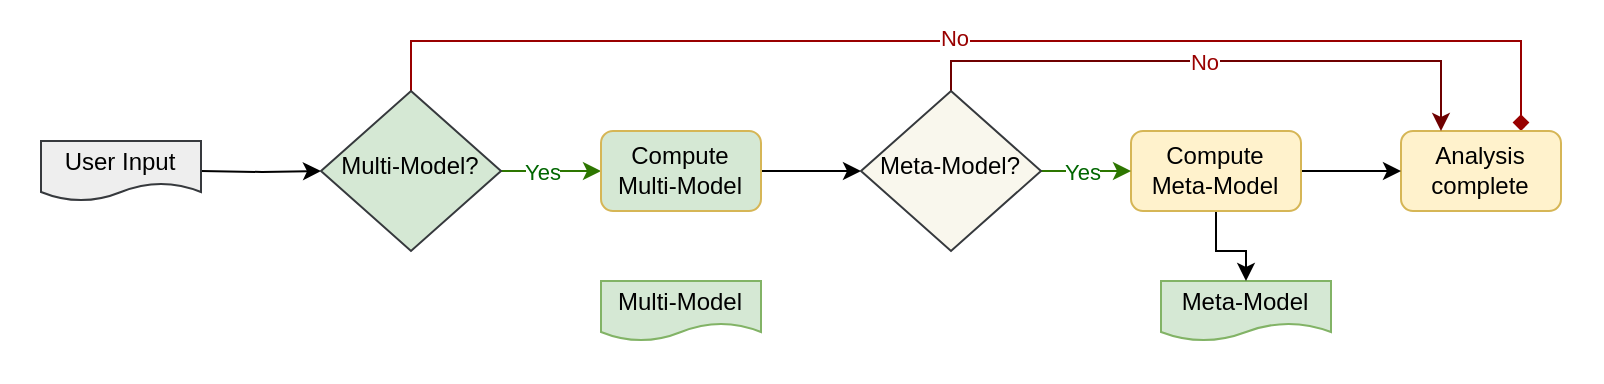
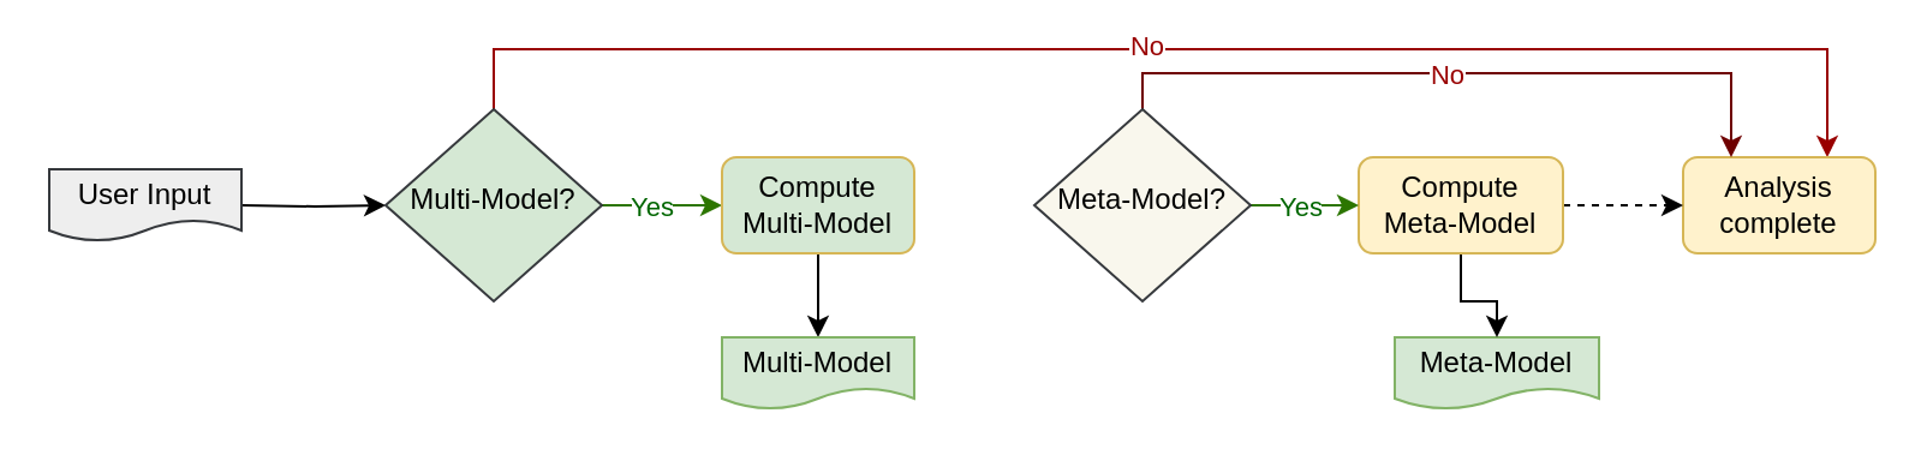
- <mxCell id="5" style="edgeStyle=orthogonalEdgeStyle;rounded=0;orthogonalLoop=1;jettySize=auto;html=1;entryX=0.75;entryY=0;entryDx=0;entryDy=0;fillColor=#a20025;strokeColor=#990000;endArrow=diamond;" edge="1" parent="1" source="7" target="8"><mxGeometry relative="1" as="geometry"><Array as="points"><mxPoint x="205" y="20" /><mxPoint x="760" y="20" /></Array></mxGeometry></mxCell>
+ <mxCell id="5" style="edgeStyle=orthogonalEdgeStyle;rounded=0;orthogonalLoop=1;jettySize=auto;html=1;entryX=0.75;entryY=0;entryDx=0;entryDy=0;fillColor=#a20025;strokeColor=#990000;" edge="1" parent="1" source="7" target="8"><mxGeometry relative="1" as="geometry"><Array as="points"><mxPoint x="205" y="20" /><mxPoint x="760" y="20" /></Array></mxGeometry></mxCell>
- <mxCell id="9" style="edgeStyle=orthogonalEdgeStyle;rounded=0;orthogonalLoop=1;jettySize=auto;html=1;entryX=0;entryY=0.5;entryDx=0;entryDy=0;" edge="1" parent="1" source="10" target="21"><mxGeometry relative="1" as="geometry" /></mxCell>
+ <mxCell id="9" style="edgeStyle=orthogonalEdgeStyle;rounded=0;orthogonalLoop=1;jettySize=auto;html=1;" edge="1" parent="1" source="10" target="11"><mxGeometry relative="1" as="geometry" /></mxCell>
- <mxCell id="13" style="edgeStyle=orthogonalEdgeStyle;rounded=0;orthogonalLoop=1;jettySize=auto;html=1;entryX=0;entryY=0.5;entryDx=0;entryDy=0;" edge="1" parent="1" source="15" target="8"><mxGeometry relative="1" as="geometry" /></mxCell>
+ <mxCell id="13" style="edgeStyle=orthogonalEdgeStyle;rounded=0;orthogonalLoop=1;jettySize=auto;html=1;entryX=0;entryY=0.5;entryDx=0;entryDy=0;dashed=1;" edge="1" parent="1" source="15" target="8"><mxGeometry relative="1" as="geometry" /></mxCell>
